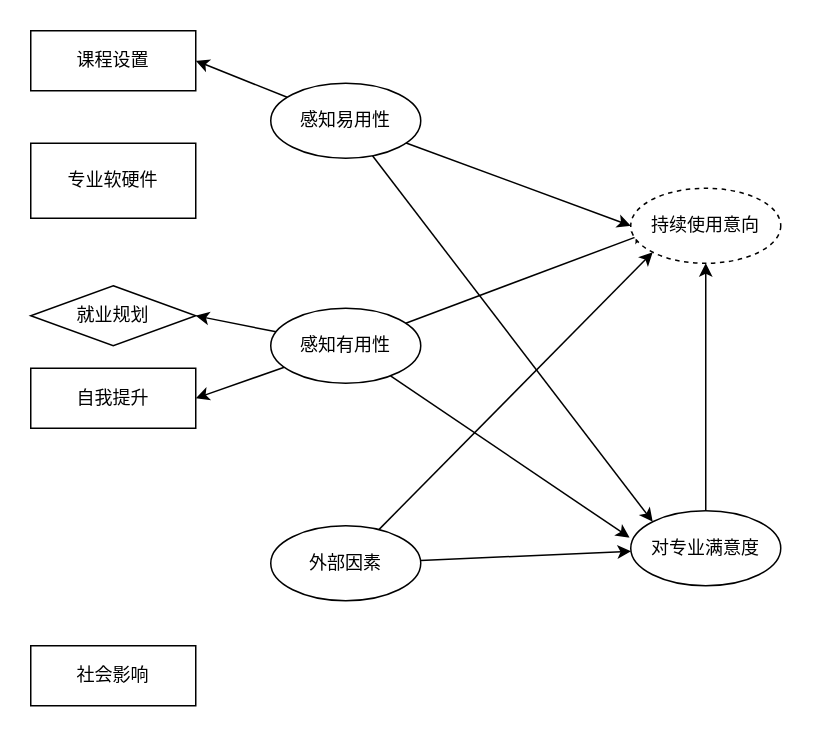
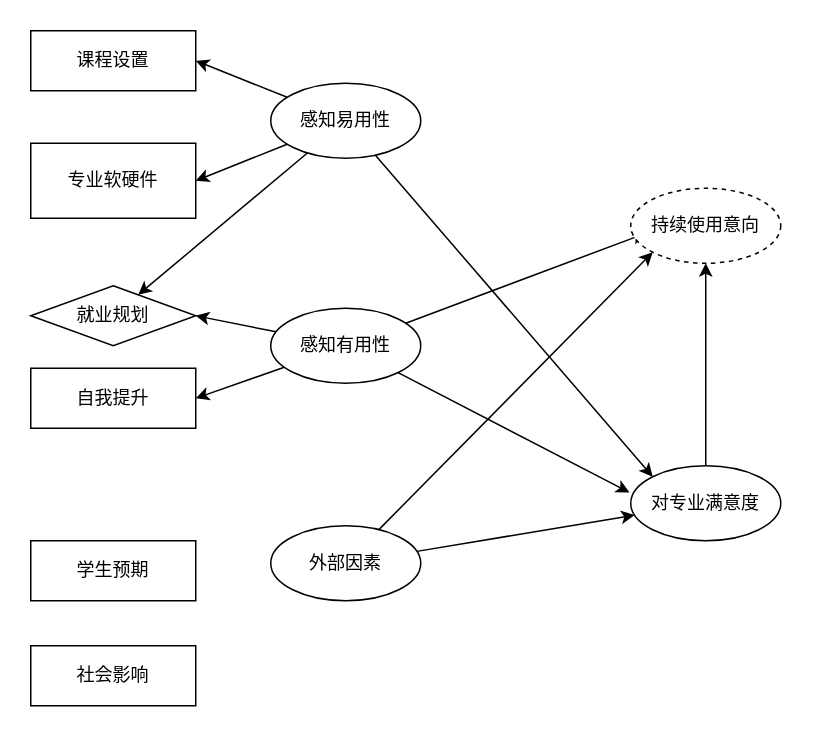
+ <mxCell id="5" style="edgeStyle=none;rounded=0;orthogonalLoop=1;jettySize=auto;html=1;entryX=1;entryY=0.5;entryDx=0;entryDy=0;" edge="1" parent="1" source="6" target="19"><mxGeometry relative="1" as="geometry" /></mxCell>
- <mxCell id="2" style="rounded=0;orthogonalLoop=1;jettySize=auto;html=1;entryX=0;entryY=0.5;entryDx=0;entryDy=0;" edge="1" parent="1" source="6" target="22"><mxGeometry relative="1" as="geometry" /></mxCell>
+ <mxCell id="2" style="rounded=0;orthogonalLoop=1;jettySize=auto;html=1;" edge="1" parent="1" source="6" target="17"><mxGeometry relative="1" as="geometry" /></mxCell>
- <mxCell id="16" value="对专业满意度" style="ellipse;whiteSpace=wrap;html=1;" parent="1" vertex="1"><mxGeometry x="420" y="340" width="100" height="50" as="geometry" /></mxCell>
+ <mxCell id="16" value="对专业满意度" style="ellipse;whiteSpace=wrap;html=1;" parent="1" vertex="1"><mxGeometry x="420" y="310" width="100" height="50" as="geometry" /></mxCell>
+ <mxCell id="21" value="学生预期" style="rounded=0;whiteSpace=wrap;html=1;" parent="1" vertex="1"><mxGeometry x="20" y="360" width="110" height="40" as="geometry" /></mxCell>
